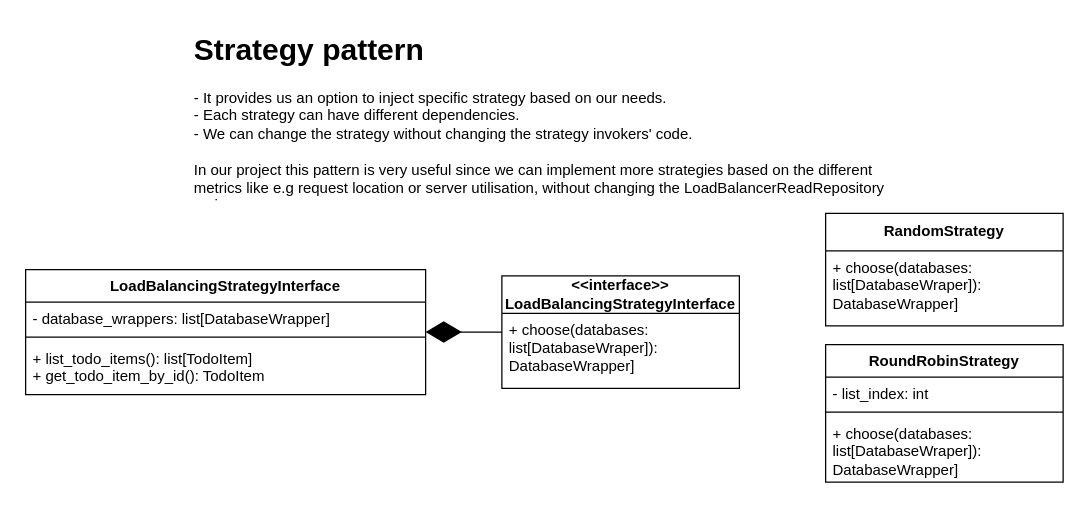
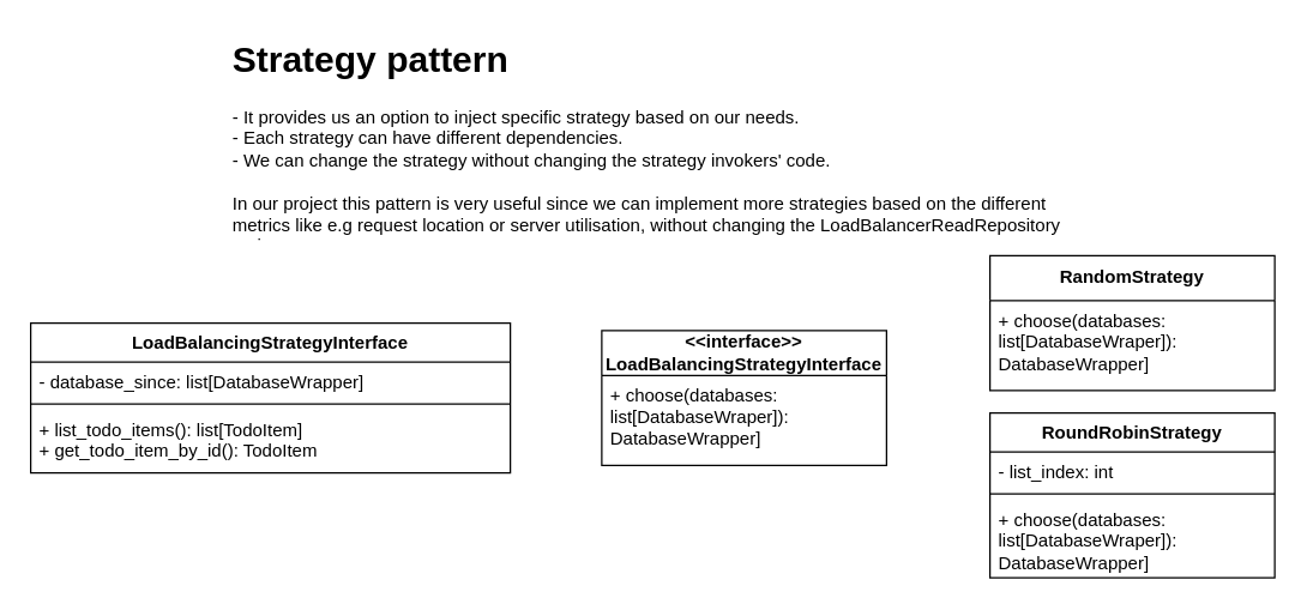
- <mxCell id="12" value="- database_wrappers: list[DatabaseWrapper]" style="text;strokeColor=none;fillColor=none;align=left;verticalAlign=top;spacingLeft=4;spacingRight=4;overflow=hidden;rotatable=0;points=[[0,0.5],[1,0.5]];portConstraint=eastwest;whiteSpace=wrap;html=1;" vertex="1" parent="11"><mxGeometry y="26" width="320" height="24" as="geometry" /></mxCell>
+ <mxCell id="12" value="- database_since: list[DatabaseWrapper]" style="text;strokeColor=none;fillColor=none;align=left;verticalAlign=top;spacingLeft=4;spacingRight=4;overflow=hidden;rotatable=0;points=[[0,0.5],[1,0.5]];portConstraint=eastwest;whiteSpace=wrap;html=1;" vertex="1" parent="11"><mxGeometry y="26" width="320" height="24" as="geometry" /></mxCell>
- <mxCell id="2" style="edgeStyle=orthogonalEdgeStyle;rounded=0;orthogonalLoop=1;jettySize=auto;html=1;endArrow=diamondThin;endFill=1;startSize=6;endSize=26;" edge="1" parent="1" source="3" target="11"><mxGeometry relative="1" as="geometry" /></mxCell>
